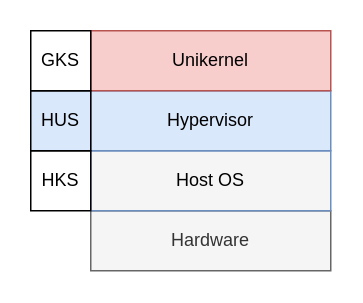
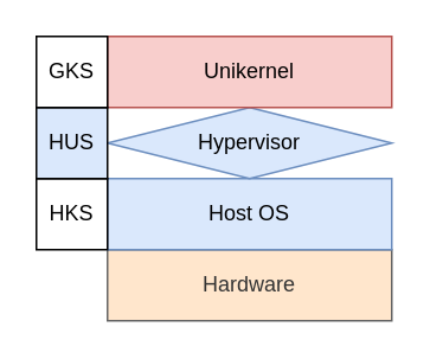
- <mxCell id="4" value="Hypervisor" style="rounded=0;whiteSpace=wrap;html=1;fillColor=#dae8fc;strokeColor=#6c8ebf;" parent="1" vertex="1"><mxGeometry x="60" y="60" width="160" height="40" as="geometry" /></mxCell>
+ <mxCell id="4" value="Hypervisor" style="rhombus;whiteSpace=wrap;html=1;fillColor=#dae8fc;strokeColor=#6c8ebf;" parent="1" vertex="1"><mxGeometry x="60" y="60" width="160" height="40" as="geometry" /></mxCell>
- <mxCell id="3" value="Host OS" style="rounded=0;whiteSpace=wrap;html=1;fillColor=#f5f5f5;strokeColor=#6c8ebf;" parent="1" vertex="1"><mxGeometry x="60" y="100" width="160" height="40" as="geometry" /></mxCell>
+ <mxCell id="3" value="Host OS" style="rounded=0;whiteSpace=wrap;html=1;fillColor=#dae8fc;strokeColor=#6c8ebf;" parent="1" vertex="1"><mxGeometry x="60" y="100" width="160" height="40" as="geometry" /></mxCell>
- <mxCell id="2" value="Hardware" style="rounded=0;whiteSpace=wrap;html=1;fillColor=#f5f5f5;strokeColor=#666666;fontColor=#333333;" parent="1" vertex="1"><mxGeometry x="60" y="140" width="160" height="40" as="geometry" /></mxCell>
+ <mxCell id="2" value="Hardware" style="rounded=0;whiteSpace=wrap;html=1;fillColor=#ffe6cc;strokeColor=#666666;fontColor=#333333;" parent="1" vertex="1"><mxGeometry x="60" y="140" width="160" height="40" as="geometry" /></mxCell>
